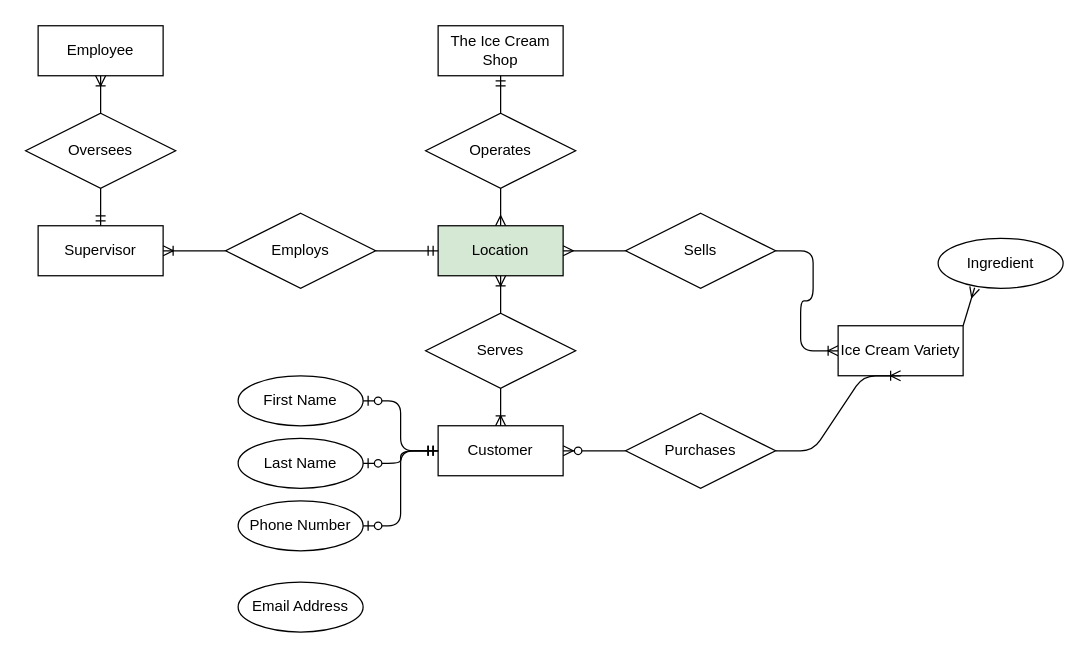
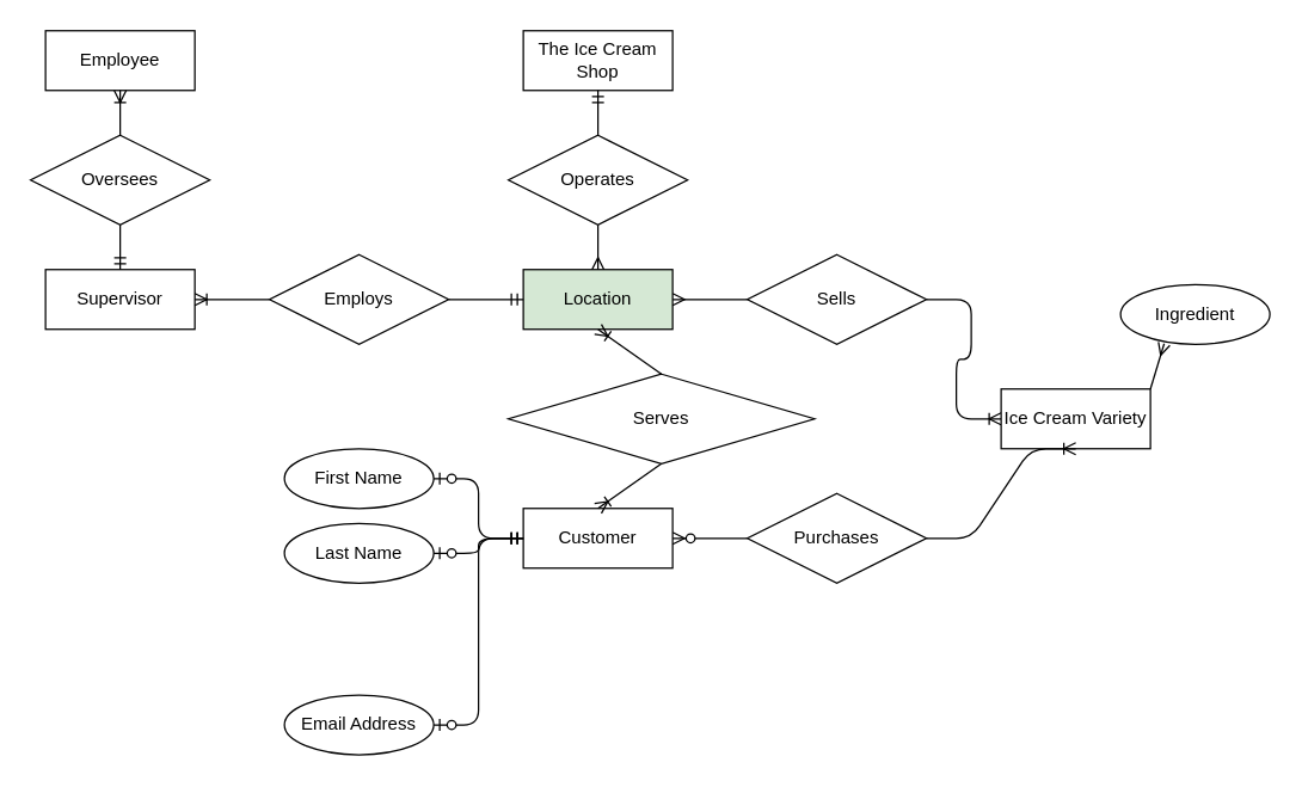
- <mxCell id="5" value="Serves" style="shape=rhombus;perimeter=rhombusPerimeter;whiteSpace=wrap;html=1;align=center;" vertex="1" parent="1"><mxGeometry x="340" y="250" width="120" height="60" as="geometry" /></mxCell>
+ <mxCell id="5" value="Serves" style="shape=rhombus;perimeter=rhombusPerimeter;whiteSpace=wrap;html=1;align=center;" vertex="1" parent="1"><mxGeometry x="340" y="250" width="205" height="60" as="geometry" /></mxCell>
- <mxCell id="7" value="Phone Number" style="ellipse;whiteSpace=wrap;html=1;align=center;" vertex="1" parent="1"><mxGeometry x="190" y="400" width="100" height="40" as="geometry" /></mxCell>
- <mxCell id="12" value="" style="edgeStyle=entityRelationEdgeStyle;fontSize=12;html=1;endArrow=ERzeroToOne;startArrow=ERmandOne;exitX=0;exitY=0.5;exitDx=0;exitDy=0;entryX=1;entryY=0.5;entryDx=0;entryDy=0;" edge="1" parent="1" source="6" target="7"><mxGeometry width="100" height="100" relative="1" as="geometry"><mxPoint x="450" y="340" as="sourcePoint" /><mxPoint x="525" y="320" as="targetPoint" /></mxGeometry></mxCell>
+ <mxCell id="13" value="" style="edgeStyle=entityRelationEdgeStyle;fontSize=12;html=1;endArrow=ERzeroToOne;startArrow=ERmandOne;exitX=0;exitY=0.5;exitDx=0;exitDy=0;entryX=1;entryY=0.5;entryDx=0;entryDy=0;" edge="1" parent="1" source="6" target="8"><mxGeometry width="100" height="100" relative="1" as="geometry"><mxPoint x="470" y="360" as="sourcePoint" /><mxPoint x="545" y="340" as="targetPoint" /></mxGeometry></mxCell>
